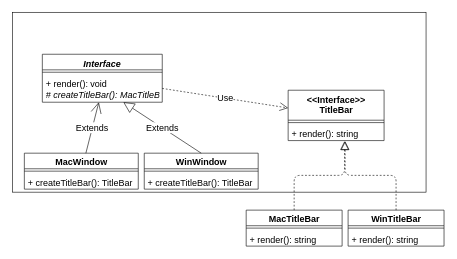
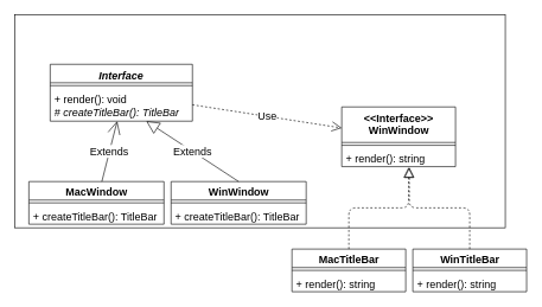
- <mxCell id="5" value="+ render(): void&lt;br&gt;&lt;i&gt;# createTitleBar(): MacTitleBar&lt;/i&gt;" style="text;strokeColor=none;fillColor=none;align=left;verticalAlign=top;spacingLeft=4;spacingRight=4;overflow=hidden;rotatable=0;points=[[0,0.5],[1,0.5]];portConstraint=eastwest;fontSize=15;fontStyle=0;html=1;" parent="3" vertex="1"><mxGeometry y="34" width="200" height="46" as="geometry" /></mxCell>
+ <mxCell id="5" value="+ render(): void&lt;br&gt;&lt;i&gt;# createTitleBar(): TitleBar&lt;/i&gt;" style="text;strokeColor=none;fillColor=none;align=left;verticalAlign=top;spacingLeft=4;spacingRight=4;overflow=hidden;rotatable=0;points=[[0,0.5],[1,0.5]];portConstraint=eastwest;fontSize=15;fontStyle=0;html=1;" parent="3" vertex="1"><mxGeometry y="34" width="200" height="46" as="geometry" /></mxCell>
- <mxCell id="7" value="&amp;lt;&amp;lt;Interface&amp;gt;&amp;gt;&lt;br&gt;TitleBar" style="swimlane;fontStyle=1;align=center;verticalAlign=top;childLayout=stackLayout;horizontal=1;startSize=50;horizontalStack=0;resizeParent=1;resizeParentMax=0;resizeLast=0;collapsible=1;marginBottom=0;fontSize=15;html=1;" parent="1" vertex="1"><mxGeometry x="480" y="150" width="160" height="84" as="geometry" /></mxCell>
+ <mxCell id="7" value="&amp;lt;&amp;lt;Interface&amp;gt;&amp;gt;&lt;br&gt;WinWindow" style="swimlane;fontStyle=1;align=center;verticalAlign=top;childLayout=stackLayout;horizontal=1;startSize=50;horizontalStack=0;resizeParent=1;resizeParentMax=0;resizeLast=0;collapsible=1;marginBottom=0;fontSize=15;html=1;" parent="1" vertex="1"><mxGeometry x="480" y="150" width="160" height="84" as="geometry" /></mxCell>
